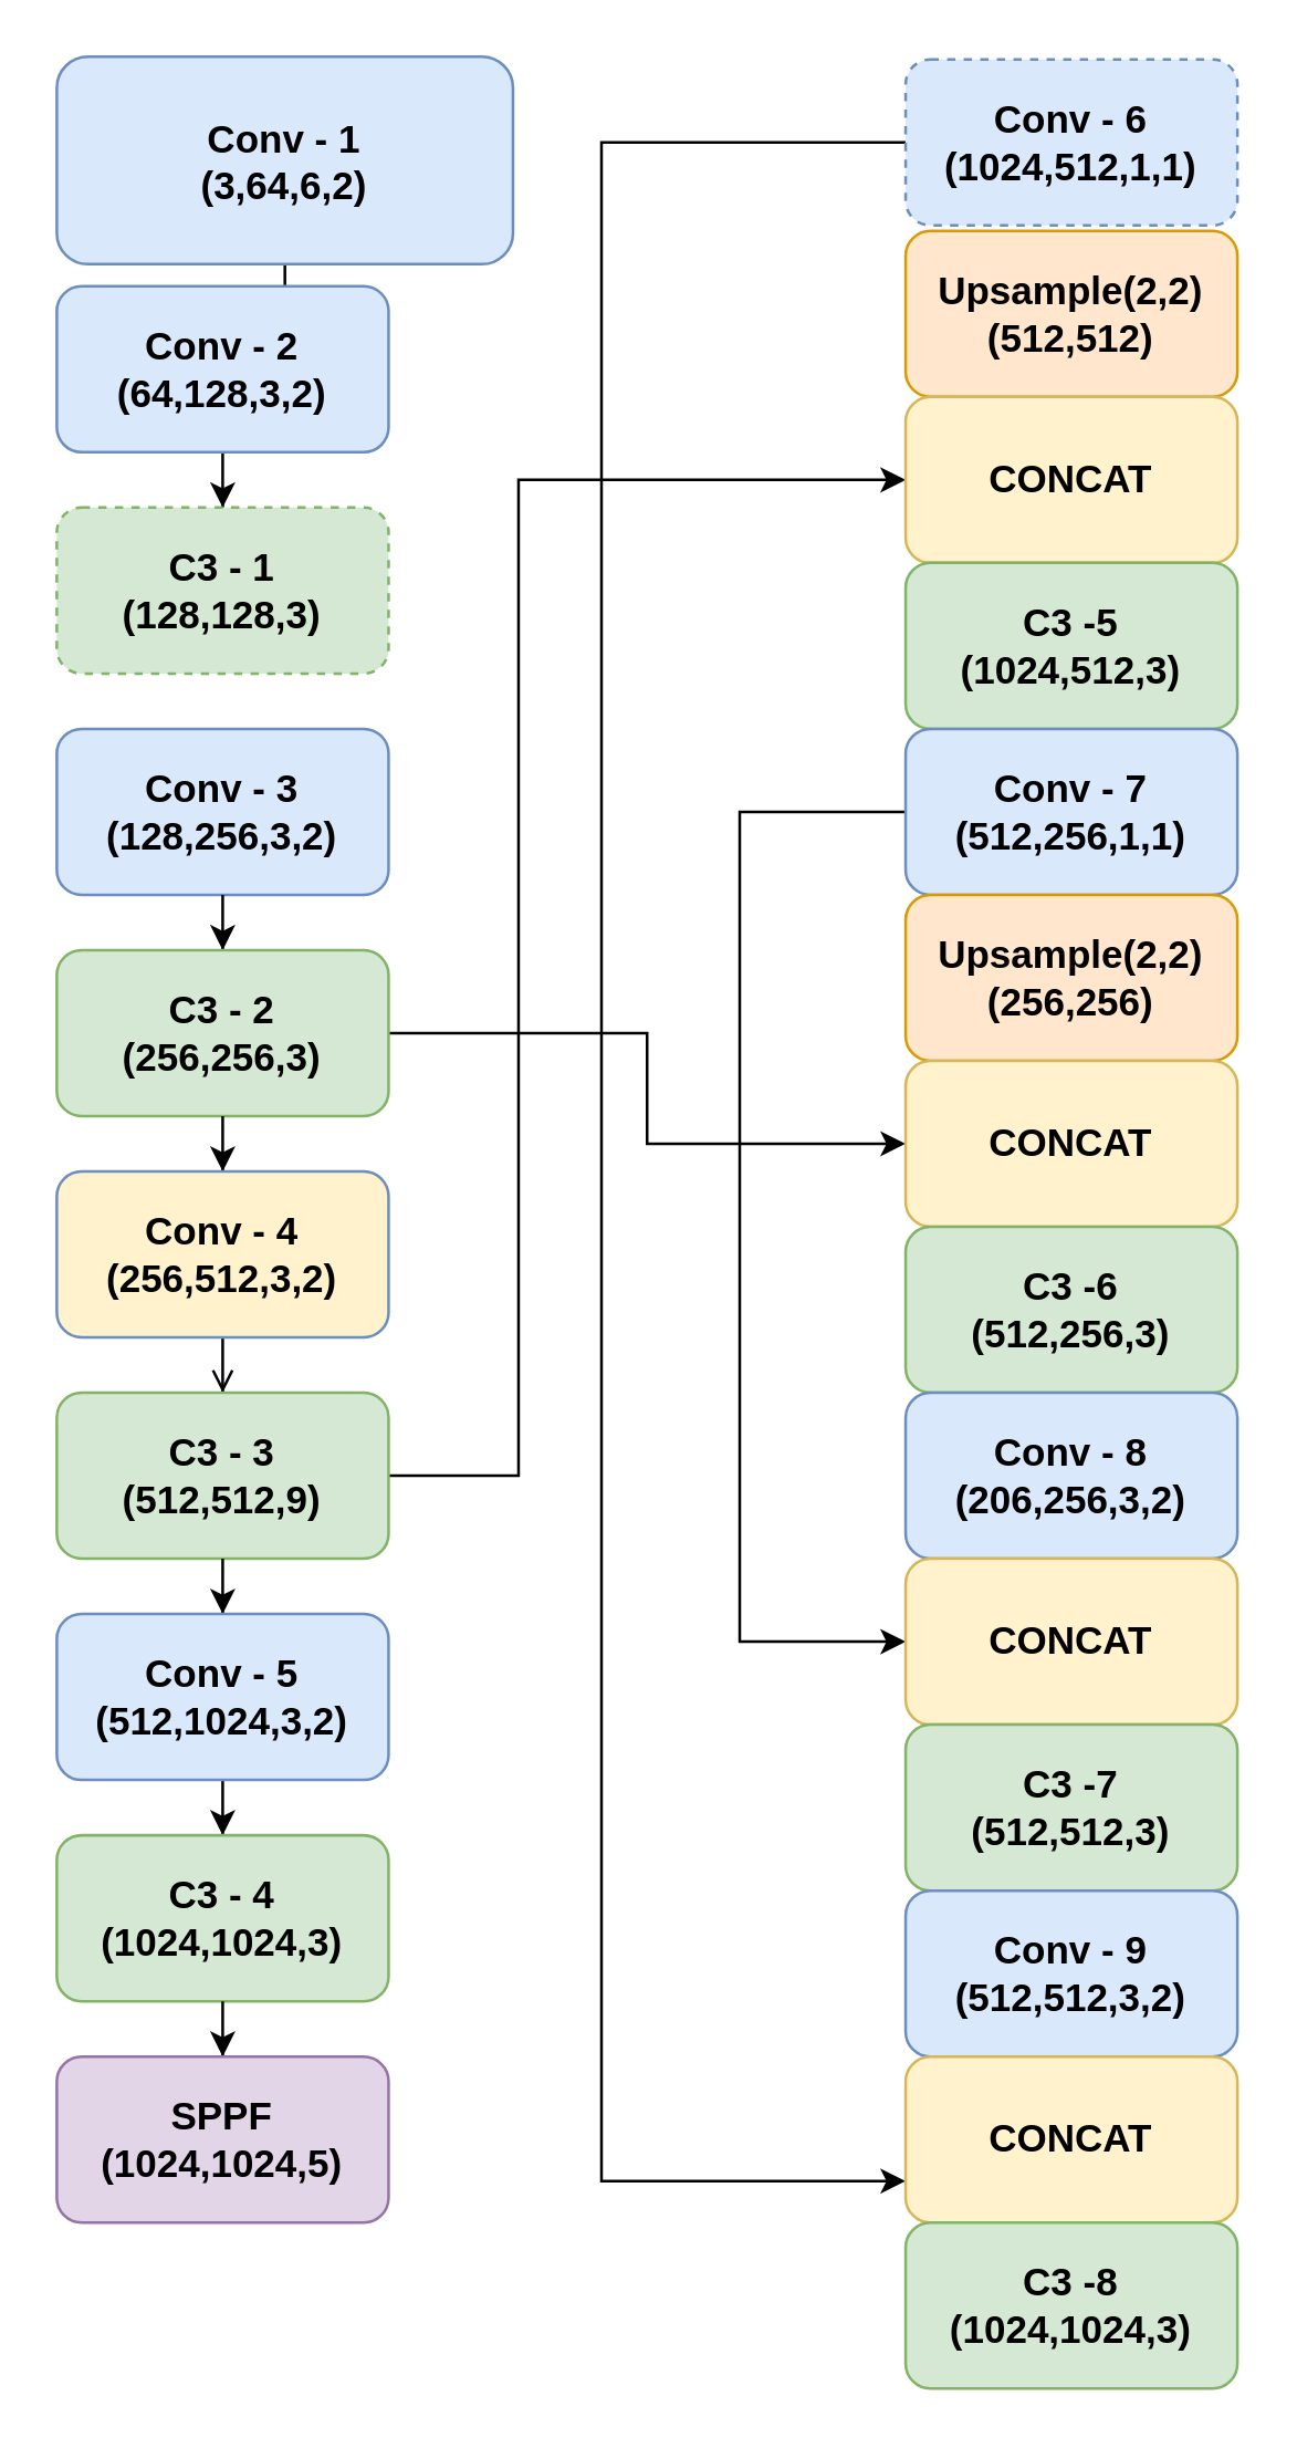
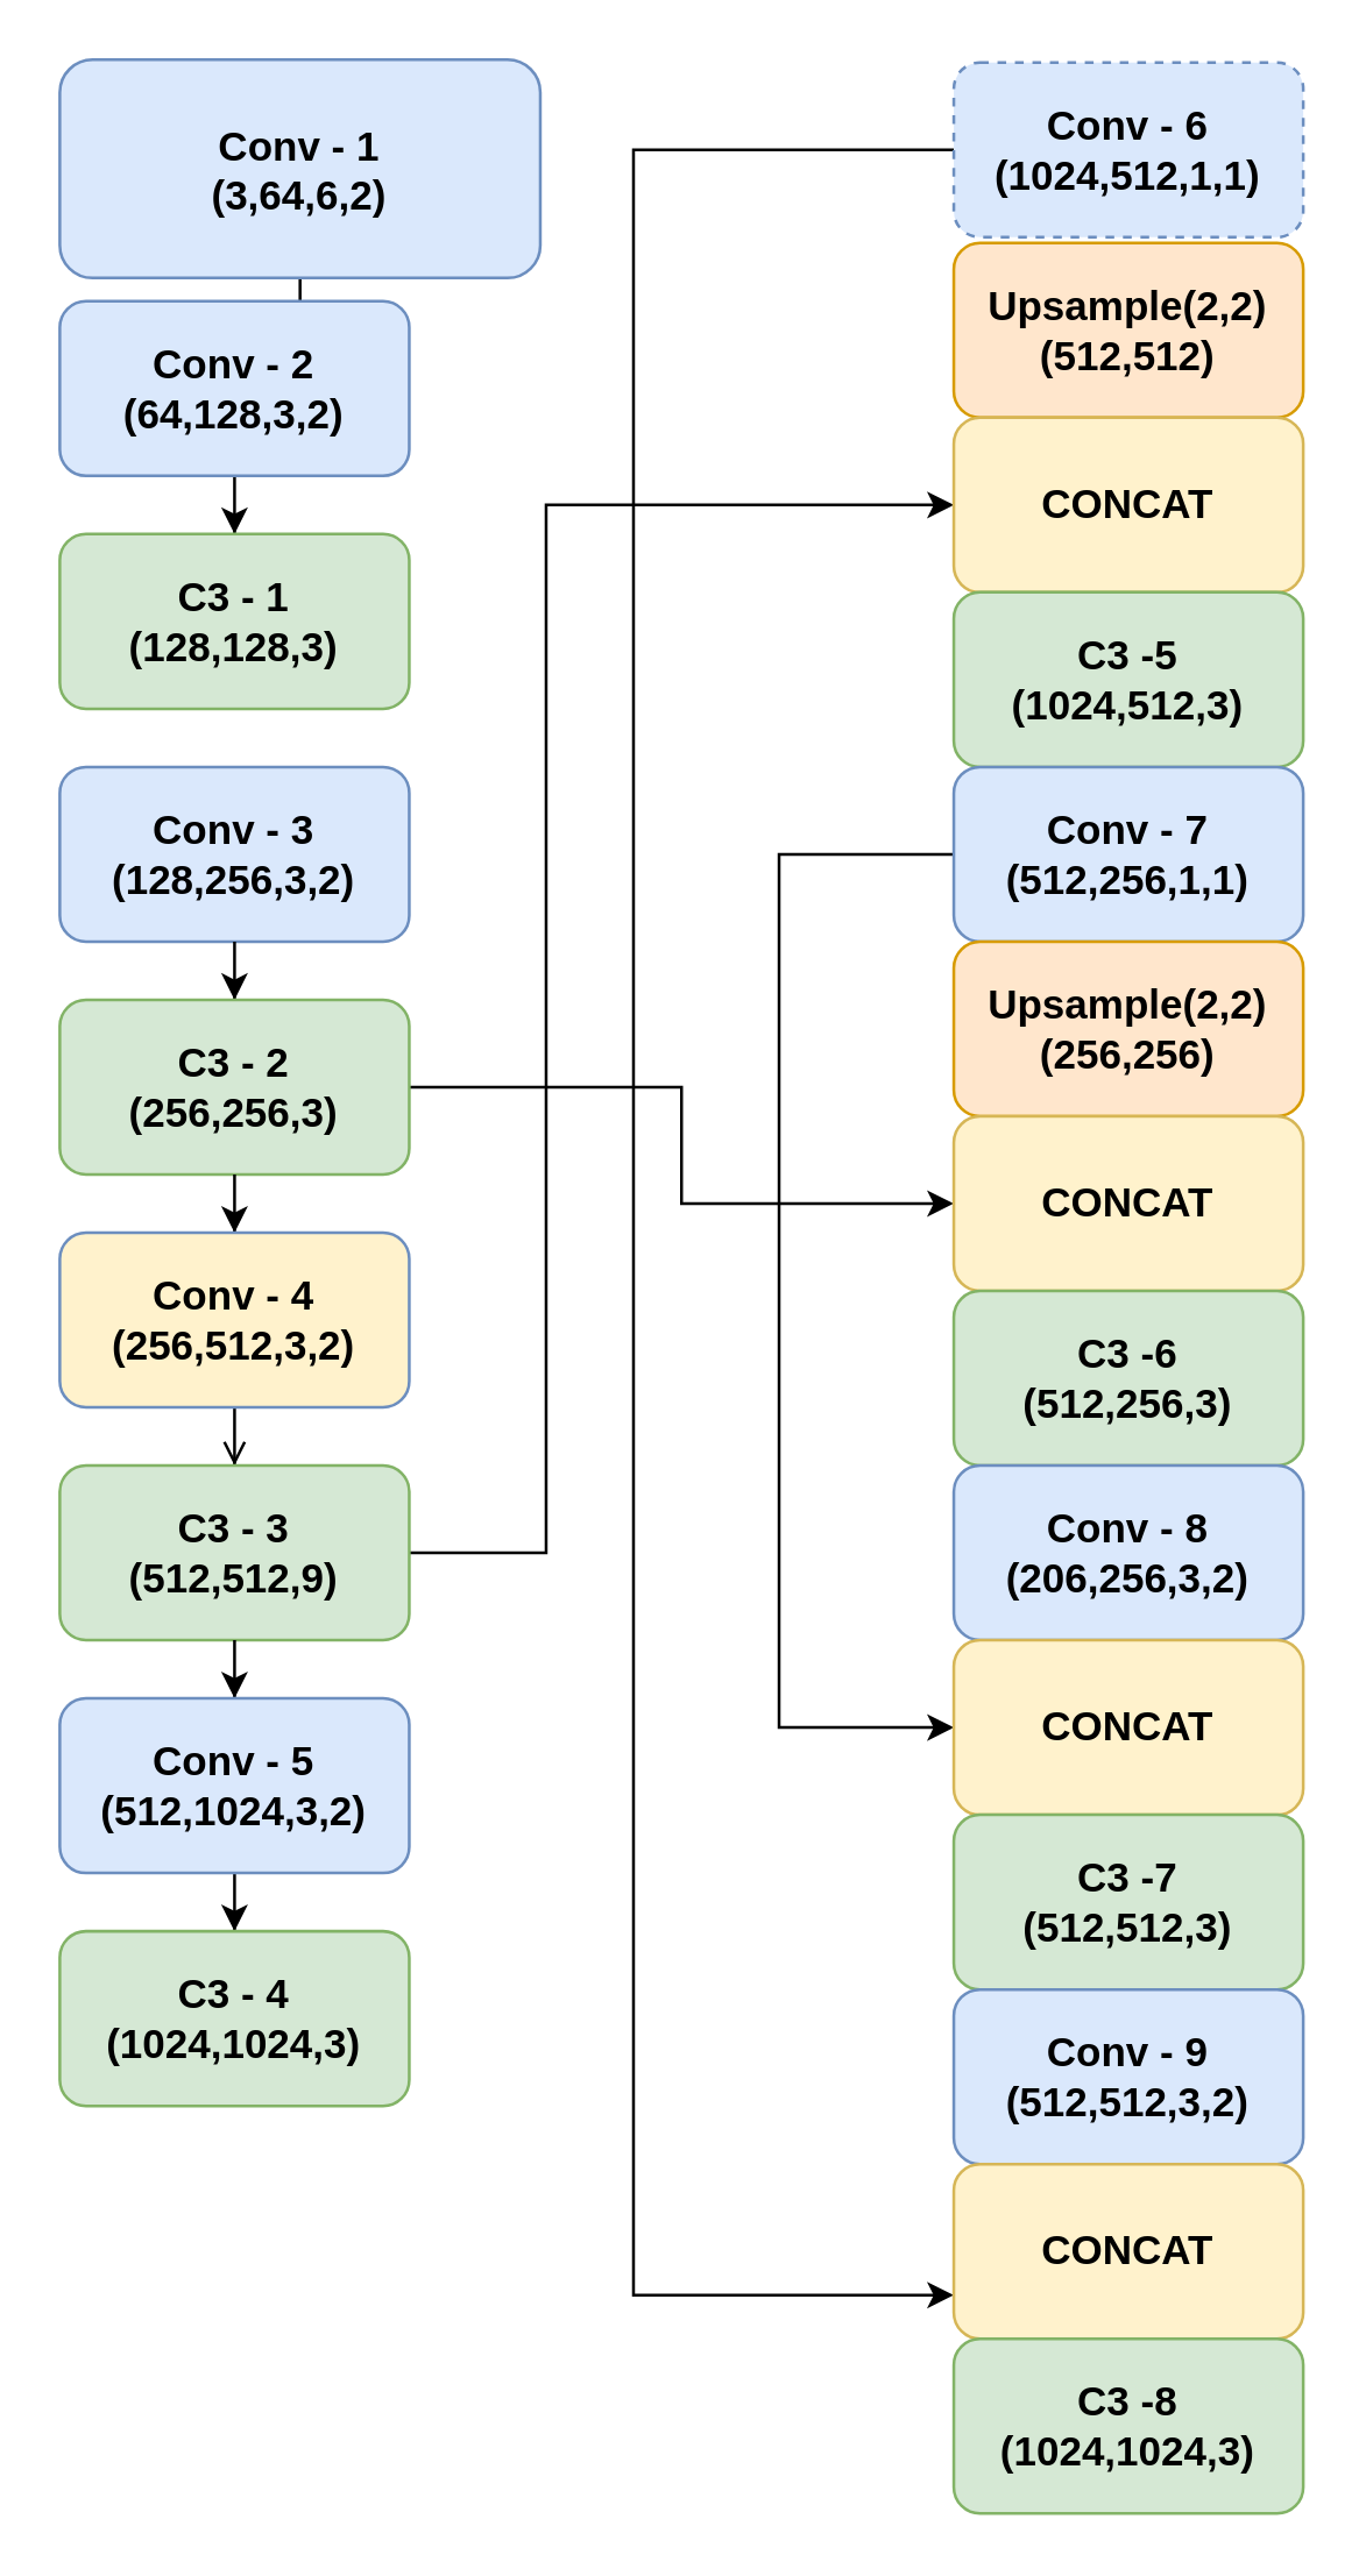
- <mxCell id="7" value="&lt;div style=&quot;font-size: 14px;&quot;&gt;&lt;font style=&quot;font-size: 14px;&quot;&gt;&lt;b&gt;C3 - 1&lt;br&gt;&lt;/b&gt;&lt;/font&gt;&lt;/div&gt;&lt;div style=&quot;font-size: 14px;&quot;&gt;&lt;font style=&quot;font-size: 14px;&quot;&gt;&lt;b&gt;(128,128,3)&lt;br&gt;&lt;/b&gt;&lt;/font&gt;&lt;/div&gt;" style="rounded=1;whiteSpace=wrap;html=1;fillColor=#d5e8d4;strokeColor=#82b366;dashed=1;" vertex="1" parent="1"><mxGeometry x="20" y="183" width="120" height="60" as="geometry" /></mxCell>
+ <mxCell id="7" value="&lt;div style=&quot;font-size: 14px;&quot;&gt;&lt;font style=&quot;font-size: 14px;&quot;&gt;&lt;b&gt;C3 - 1&lt;br&gt;&lt;/b&gt;&lt;/font&gt;&lt;/div&gt;&lt;div style=&quot;font-size: 14px;&quot;&gt;&lt;font style=&quot;font-size: 14px;&quot;&gt;&lt;b&gt;(128,128,3)&lt;br&gt;&lt;/b&gt;&lt;/font&gt;&lt;/div&gt;" style="rounded=1;whiteSpace=wrap;html=1;fillColor=#d5e8d4;strokeColor=#82b366;" vertex="1" parent="1"><mxGeometry x="20" y="183" width="120" height="60" as="geometry" /></mxCell>
- <mxCell id="20" value="" style="edgeStyle=orthogonalEdgeStyle;rounded=0;orthogonalLoop=1;jettySize=auto;html=1;" edge="1" parent="1" source="19" target="21"><mxGeometry relative="1" as="geometry" /></mxCell>
- <mxCell id="21" value="&lt;div style=&quot;font-size: 14px;&quot;&gt;&lt;font style=&quot;font-size: 14px;&quot;&gt;&lt;b&gt;SPPF&lt;br&gt;&lt;/b&gt;&lt;/font&gt;&lt;/div&gt;&lt;div style=&quot;font-size: 14px;&quot;&gt;&lt;font style=&quot;font-size: 14px;&quot;&gt;&lt;b&gt;(1024,1024,5)&lt;br&gt;&lt;/b&gt;&lt;/font&gt;&lt;/div&gt;" style="rounded=1;whiteSpace=wrap;html=1;fillColor=#e1d5e7;strokeColor=#9673a6;" vertex="1" parent="1"><mxGeometry x="20" y="743" width="120" height="60" as="geometry" /></mxCell>
